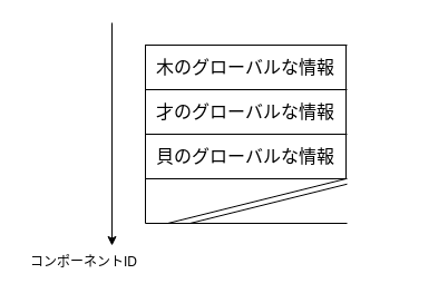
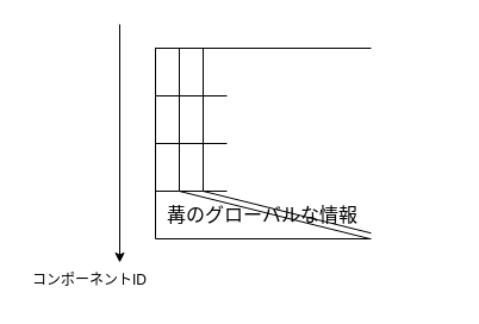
- <mxCell id="6" value="&lt;font style=&quot;font-size: 16px&quot;&gt;木のグローバルな情報&lt;/font&gt;" style="shape=partialRectangle;html=1;whiteSpace=wrap;connectable=0;fillColor=none;top=0;left=0;bottom=0;right=0;overflow=hidden;pointerEvents=1;" vertex="1" parent="5"><mxGeometry width="180" height="40" as="geometry"><mxRectangle width="180" height="40" as="alternateBounds" /></mxGeometry></mxCell>
- <mxCell id="11" value="&lt;span style=&quot;font-size: 16px&quot;&gt;才のグローバルな情報&lt;/span&gt;" style="shape=partialRectangle;html=1;whiteSpace=wrap;connectable=0;fillColor=none;top=0;left=0;bottom=0;right=0;overflow=hidden;pointerEvents=1;" vertex="1" parent="10"><mxGeometry width="180" height="40" as="geometry"><mxRectangle width="180" height="40" as="alternateBounds" /></mxGeometry></mxCell>
- <mxCell id="16" value="&lt;span style=&quot;font-size: 16px&quot;&gt;貝のグローバルな情報&lt;/span&gt;" style="shape=partialRectangle;html=1;whiteSpace=wrap;connectable=0;fillColor=none;top=0;left=0;bottom=0;right=0;overflow=hidden;pointerEvents=1;" vertex="1" parent="15"><mxGeometry width="180" height="40" as="geometry"><mxRectangle width="180" height="40" as="alternateBounds" /></mxGeometry></mxCell>
+ <mxCell id="21" value="&lt;span style=&quot;font-size: 16px&quot;&gt;冓のグローバルな情報&lt;/span&gt;" style="shape=partialRectangle;html=1;whiteSpace=wrap;connectable=0;fillColor=none;top=0;left=0;bottom=0;right=0;overflow=hidden;pointerEvents=1;" vertex="1" parent="20"><mxGeometry width="180" height="40" as="geometry"><mxRectangle width="180" height="40" as="alternateBounds" /></mxGeometry></mxCell>
